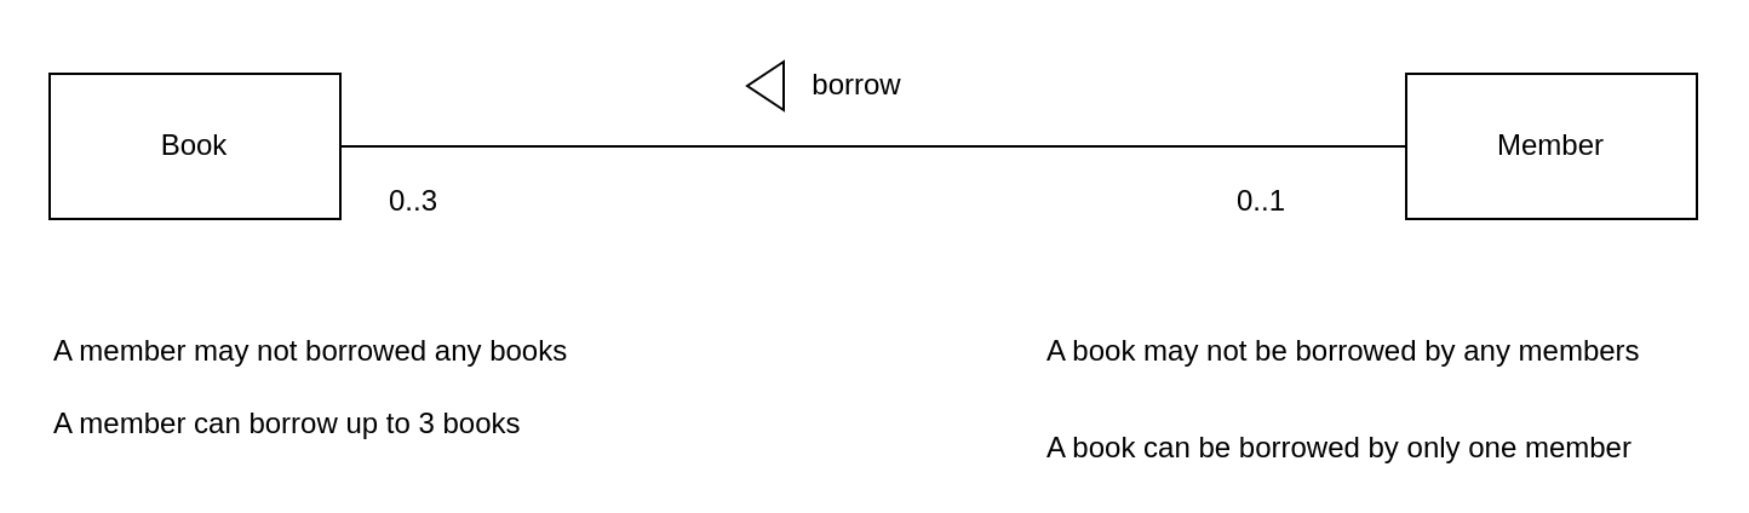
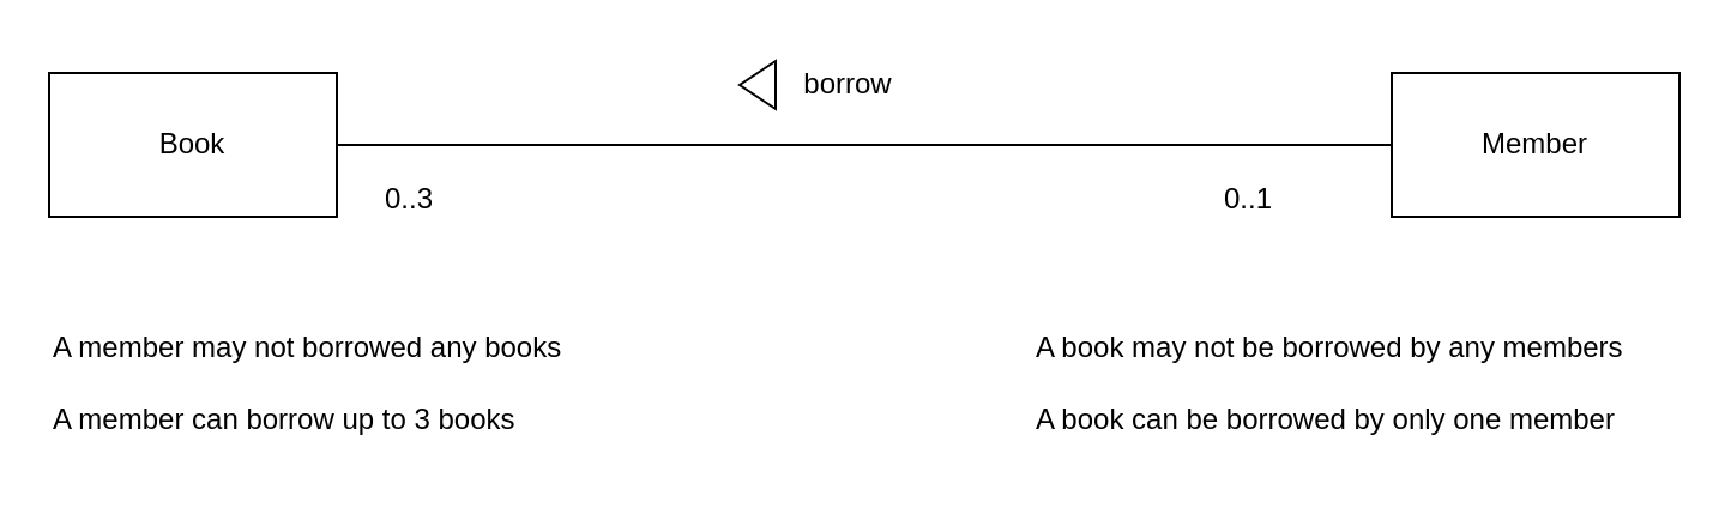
- <mxCell id="10" value="A book can be borrowed by only one member" style="text;html=1;strokeColor=none;fillColor=none;align=left;verticalAlign=middle;whiteSpace=wrap;rounded=0;" vertex="1" parent="1"><mxGeometry x="430" y="170" width="257.5" height="30" as="geometry" /></mxCell>
+ <mxCell id="10" value="A book can be borrowed by only one member" style="text;html=1;strokeColor=none;fillColor=none;align=left;verticalAlign=middle;whiteSpace=wrap;rounded=0;" vertex="1" parent="1"><mxGeometry x="430" y="160" width="257.5" height="30" as="geometry" /></mxCell>
